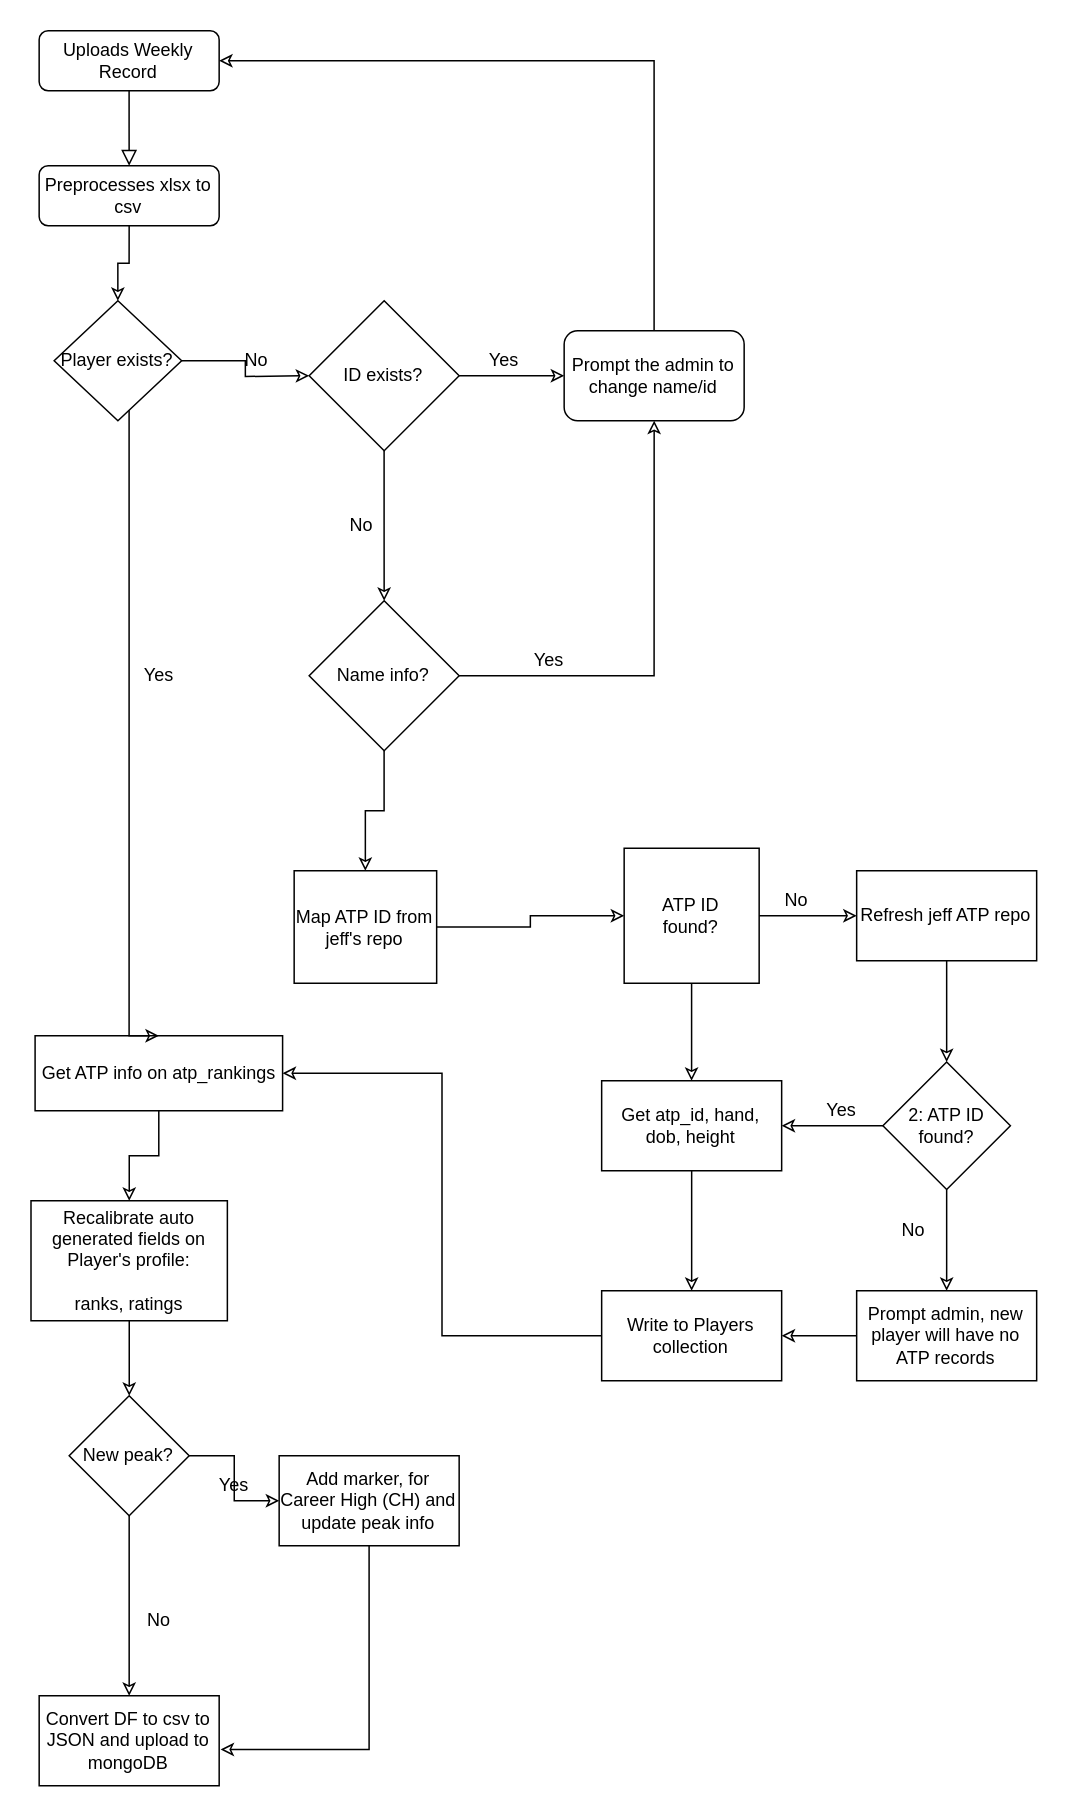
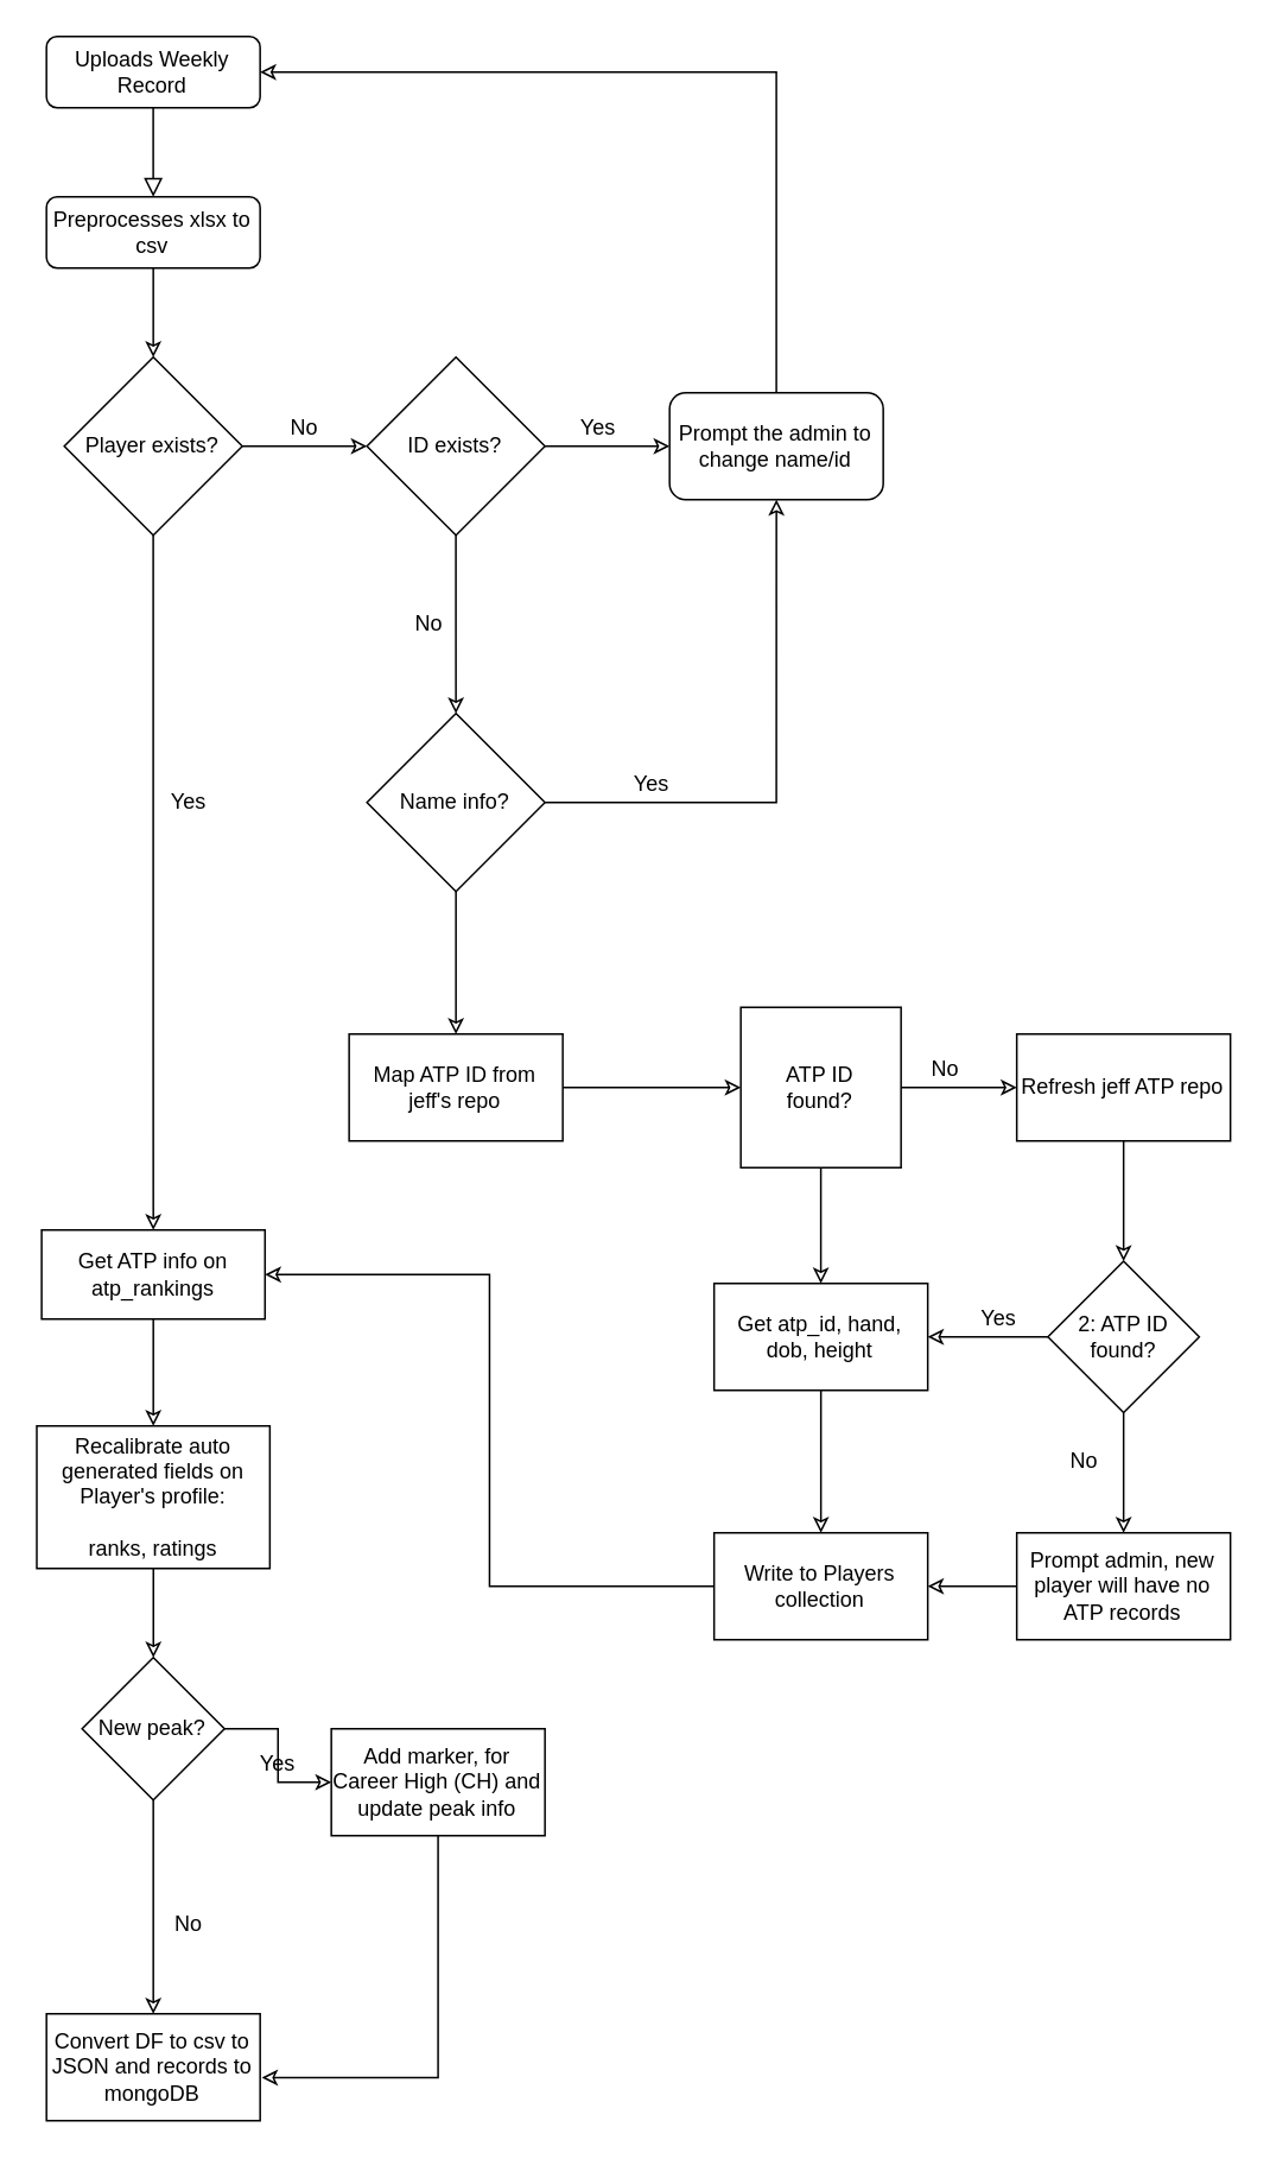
- <mxCell id="8" value="Player exists?" style="rhombus;whiteSpace=wrap;html=1;fillOpacity=0;" vertex="1" parent="1"><mxGeometry x="35.44" y="200" width="85" height="80" as="geometry" /></mxCell>
+ <mxCell id="8" value="Player exists?" style="rhombus;whiteSpace=wrap;html=1;fillOpacity=0;" vertex="1" parent="1"><mxGeometry x="35.44" y="200" width="100" height="100" as="geometry" /></mxCell>
- <mxCell id="18" value="Map ATP ID from jeff's repo" style="whiteSpace=wrap;html=1;fillOpacity=0;" vertex="1" parent="1"><mxGeometry x="195.44" y="580" width="95" height="75" as="geometry" /></mxCell>
+ <mxCell id="18" value="Map ATP ID from jeff's repo" style="whiteSpace=wrap;html=1;fillOpacity=0;" vertex="1" parent="1"><mxGeometry x="195.44" y="580" width="120" height="60" as="geometry" /></mxCell>
- <mxCell id="50" value="Get ATP info on atp_rankings" style="whiteSpace=wrap;html=1;fillOpacity=0;" vertex="1" parent="1"><mxGeometry x="22.73" y="690" width="165" height="50" as="geometry" /></mxCell>
+ <mxCell id="50" value="Get ATP info on atp_rankings" style="whiteSpace=wrap;html=1;fillOpacity=0;" vertex="1" parent="1"><mxGeometry x="22.73" y="690" width="125.46" height="50" as="geometry" /></mxCell>
- <mxCell id="51" value="Convert DF to csv to JSON and upload to mongoDB" style="whiteSpace=wrap;html=1;fillOpacity=0;" vertex="1" parent="1"><mxGeometry x="25.455" y="1130" width="120" height="60" as="geometry" /></mxCell>
+ <mxCell id="51" value="Convert DF to csv to JSON and records to mongoDB" style="whiteSpace=wrap;html=1;fillOpacity=0;" vertex="1" parent="1"><mxGeometry x="25.455" y="1130" width="120" height="60" as="geometry" /></mxCell>
